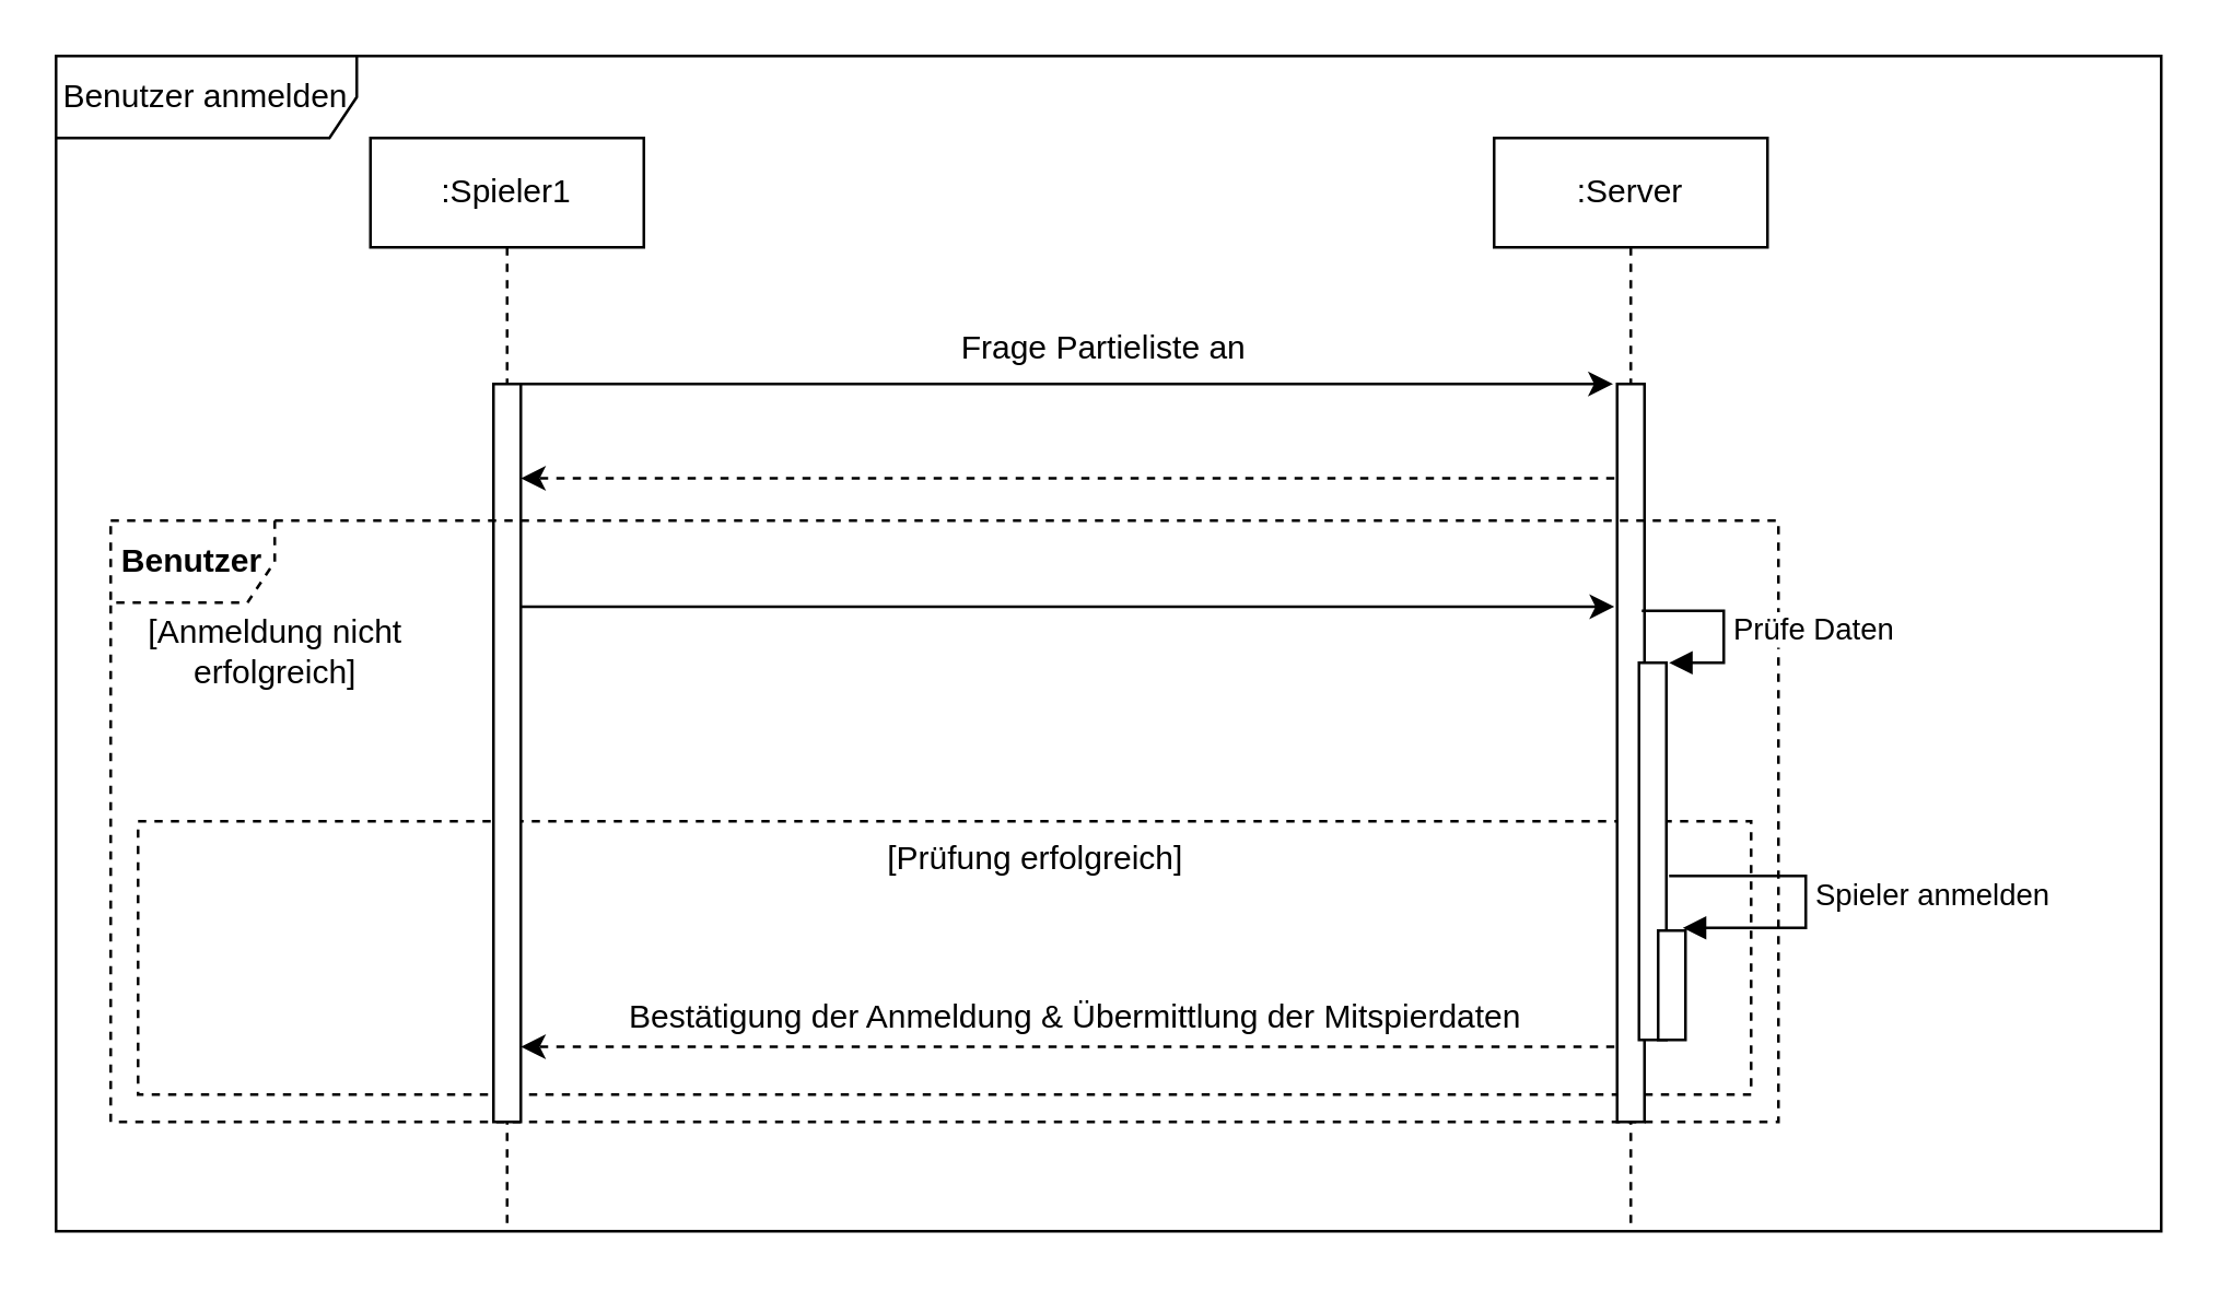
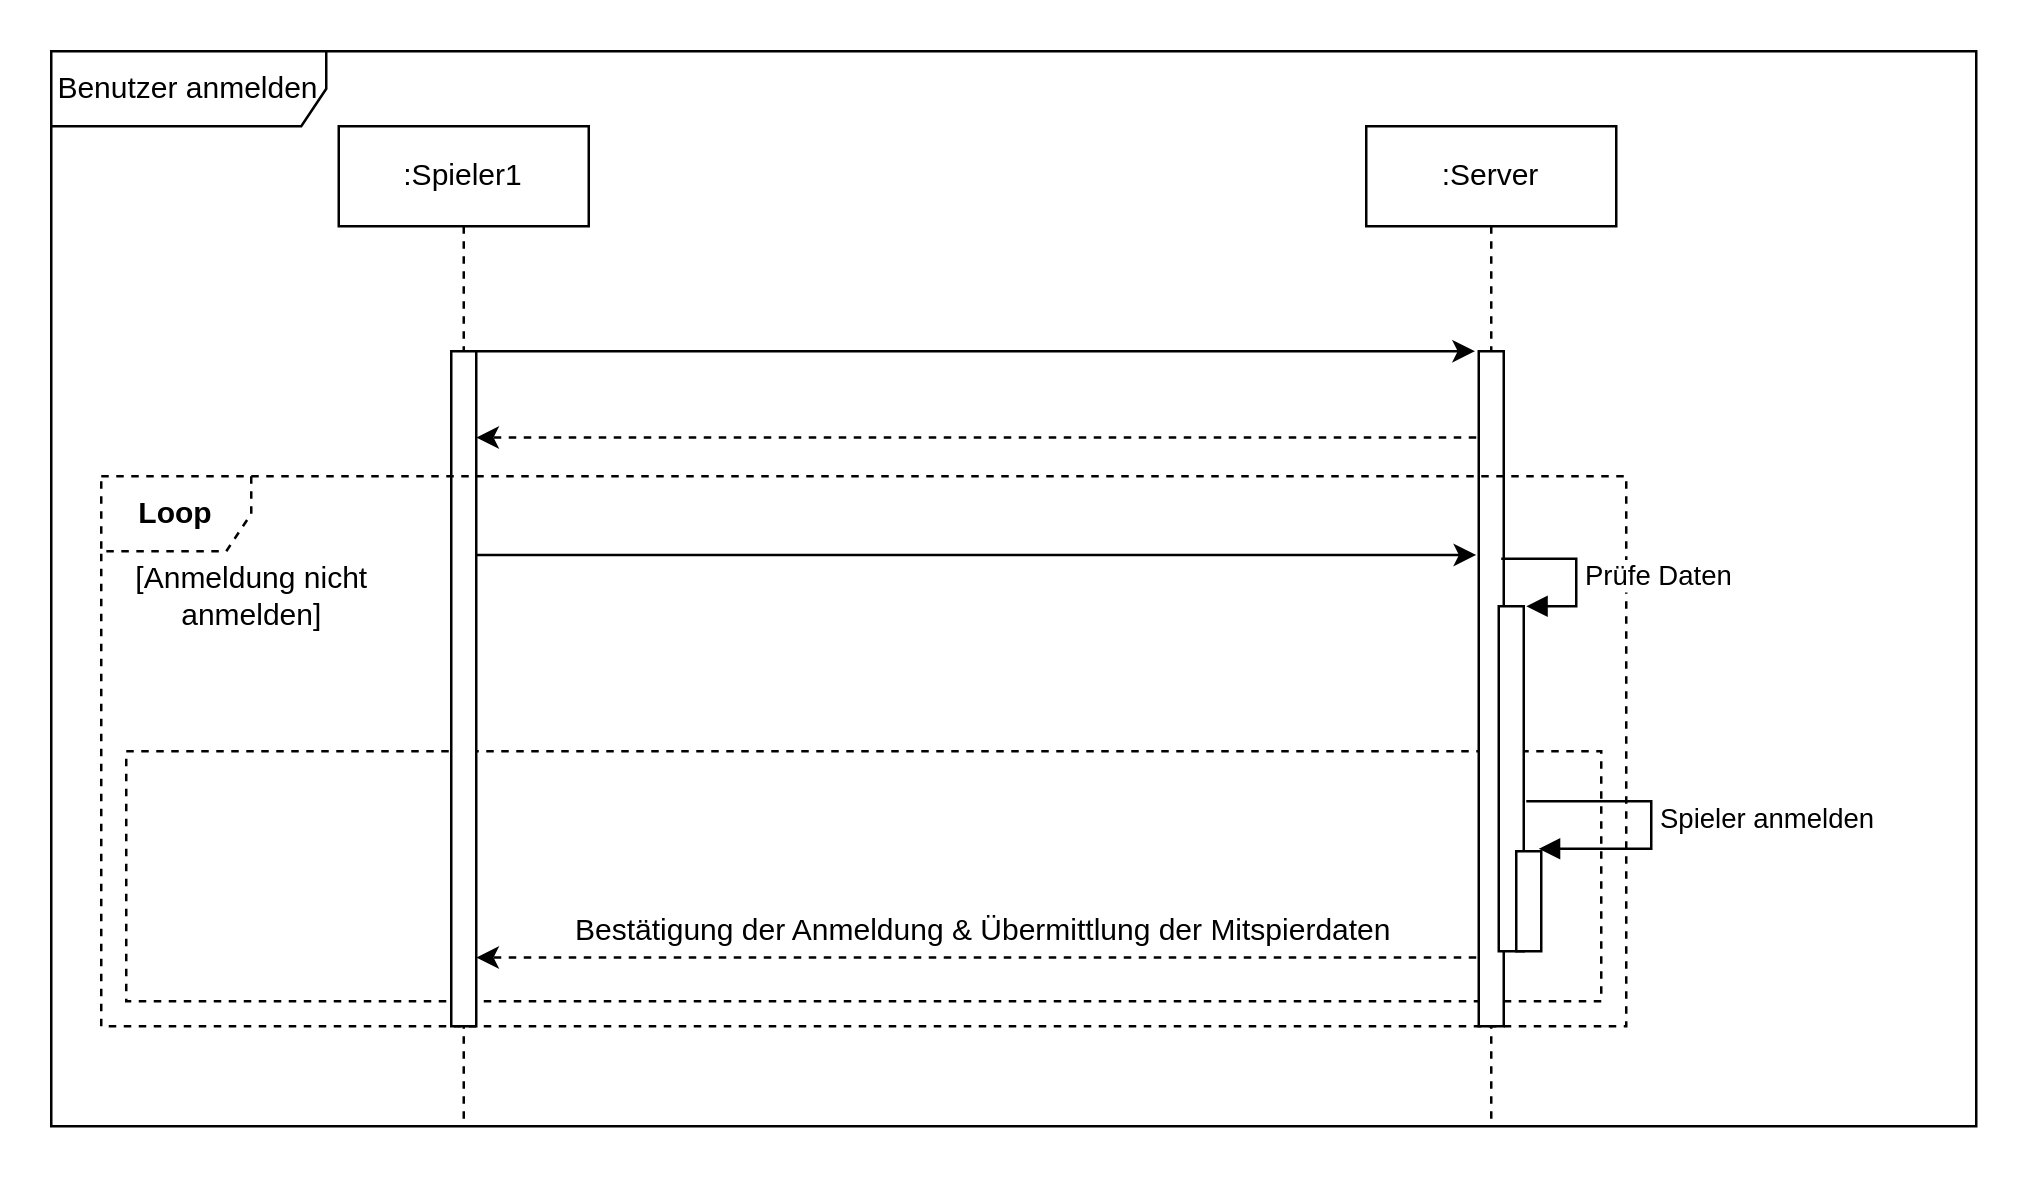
- <mxCell id="8" value="Frage Partieliste an" style="text;html=1;align=center;verticalAlign=middle;resizable=0;points=[];;autosize=1;" vertex="1" parent="1"><mxGeometry x="343" y="117" width="120" height="20" as="geometry" /></mxCell>
- <mxCell id="9" value="&lt;b&gt;Benutzer&lt;/b&gt;" style="shape=umlFrame;whiteSpace=wrap;html=1;dashed=1;" vertex="1" parent="1"><mxGeometry x="40" y="190" width="610" height="220" as="geometry" /></mxCell>
+ <mxCell id="9" value="&lt;b&gt;Loop&lt;/b&gt;" style="shape=umlFrame;whiteSpace=wrap;html=1;dashed=1;" vertex="1" parent="1"><mxGeometry x="40" y="190" width="610" height="220" as="geometry" /></mxCell>
- <mxCell id="10" value="&lt;div&gt;[Anmeldung nicht &lt;br&gt;&lt;/div&gt;&lt;div&gt;erfolgreich]&lt;/div&gt;" style="text;html=1;align=center;verticalAlign=middle;resizable=0;points=[];;autosize=1;" vertex="1" parent="1"><mxGeometry x="45" y="222.5" width="110" height="30" as="geometry" /></mxCell>
+ <mxCell id="10" value="&lt;div&gt;[Anmeldung nicht &lt;br&gt;&lt;/div&gt;&lt;div&gt;anmelden]&lt;/div&gt;" style="text;html=1;align=center;verticalAlign=middle;resizable=0;points=[];;autosize=1;" vertex="1" parent="1"><mxGeometry x="45" y="222.5" width="110" height="30" as="geometry" /></mxCell>
- <mxCell id="20" value="&lt;div&gt;[Prüfung erfolgreich]&lt;/div&gt;" style="text;html=1;align=center;verticalAlign=middle;resizable=0;points=[];;autosize=1;" vertex="1" parent="1"><mxGeometry x="318" y="304" width="120" height="20" as="geometry" /></mxCell>
